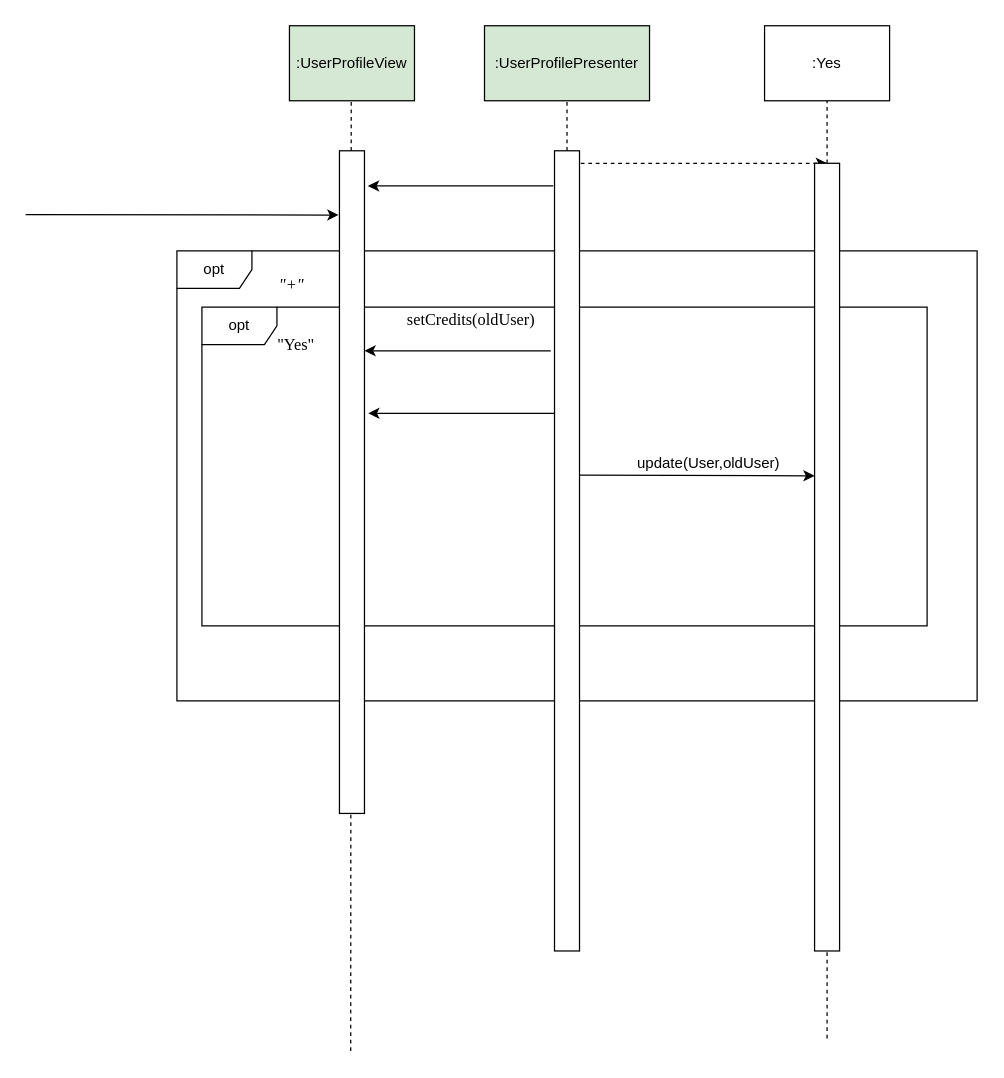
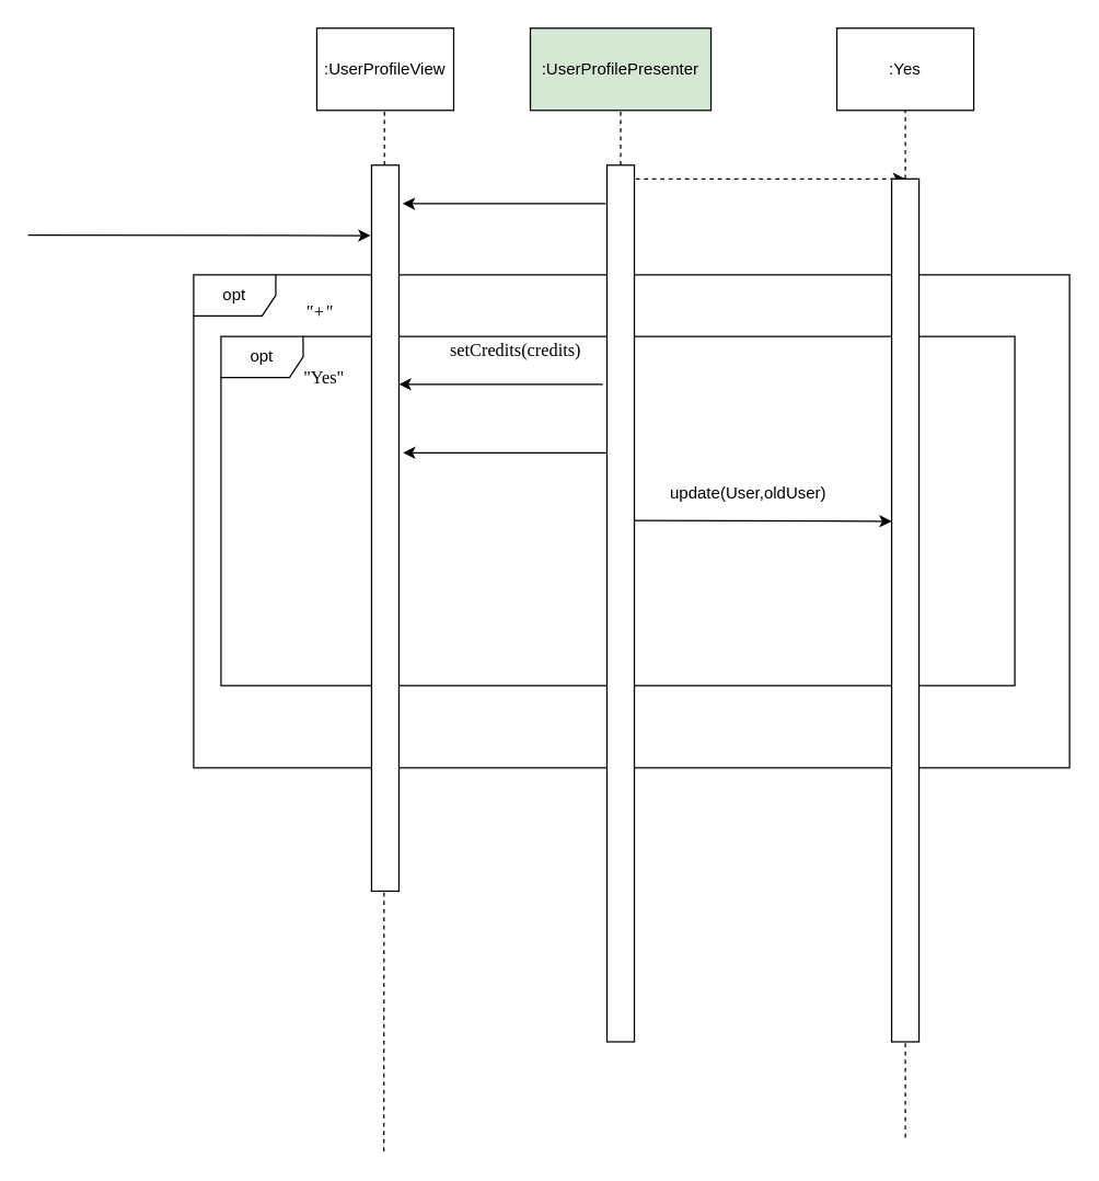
- <mxCell id="6" value=":UserProfileView" style="rounded=0;whiteSpace=wrap;html=1;fillColor=#d5e8d4;" parent="1" vertex="1"><mxGeometry x="231" y="20" width="100" height="60" as="geometry" /></mxCell>
+ <mxCell id="6" value=":UserProfileView" style="rounded=0;whiteSpace=wrap;html=1;" parent="1" vertex="1"><mxGeometry x="231" y="20" width="100" height="60" as="geometry" /></mxCell>
- <mxCell id="22" value="&lt;pre style=&quot;text-align: left ; font-family: &amp;#34;consolas&amp;#34; ; font-size: 9.8pt&quot;&gt;setCredits(oldUser)&lt;/pre&gt;" style="text;html=1;align=center;verticalAlign=middle;resizable=0;points=[];autosize=1;" parent="1" vertex="1"><mxGeometry x="301" y="230" width="150" height="50" as="geometry" /></mxCell>
+ <mxCell id="22" value="&lt;pre style=&quot;text-align: left ; font-family: &amp;#34;consolas&amp;#34; ; font-size: 9.8pt&quot;&gt;setCredits(credits)&lt;/pre&gt;" style="text;html=1;align=center;verticalAlign=middle;resizable=0;points=[];autosize=1;" parent="1" vertex="1"><mxGeometry x="301" y="230" width="150" height="50" as="geometry" /></mxCell>
- <mxCell id="20" value="update(User,oldUser)" style="text;html=1;align=center;verticalAlign=middle;resizable=0;points=[];autosize=1;" parent="1" vertex="1"><mxGeometry x="501" y="360" width="130" height="20" as="geometry" /></mxCell>
+ <mxCell id="20" value="update(User,oldUser)" style="text;html=1;align=center;verticalAlign=middle;resizable=0;points=[];autosize=1;" parent="1" vertex="1"><mxGeometry x="481" y="350" width="130" height="20" as="geometry" /></mxCell>
